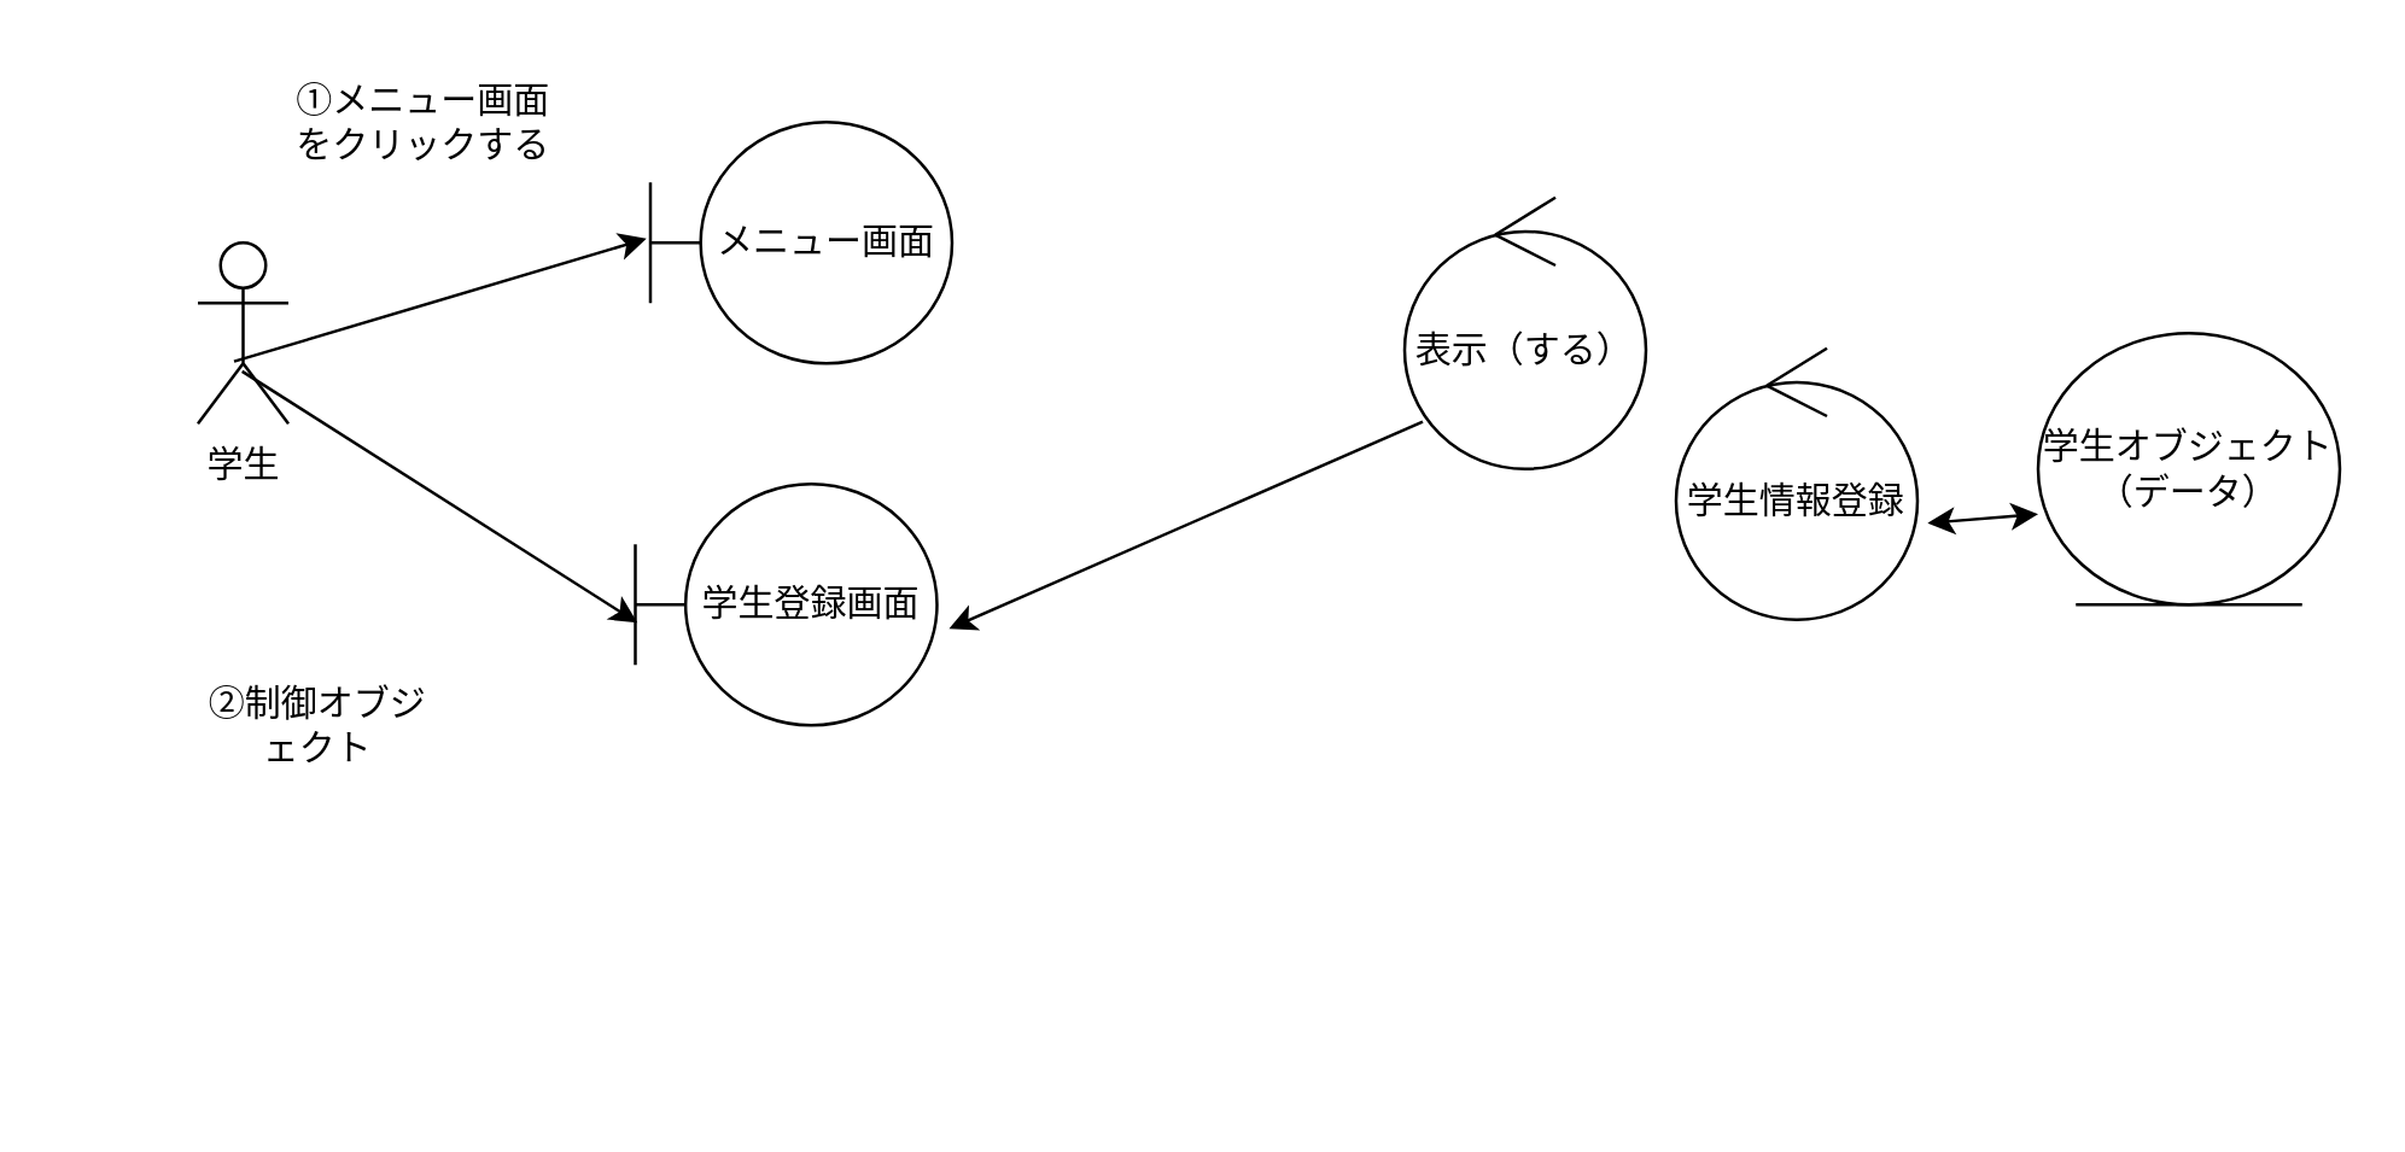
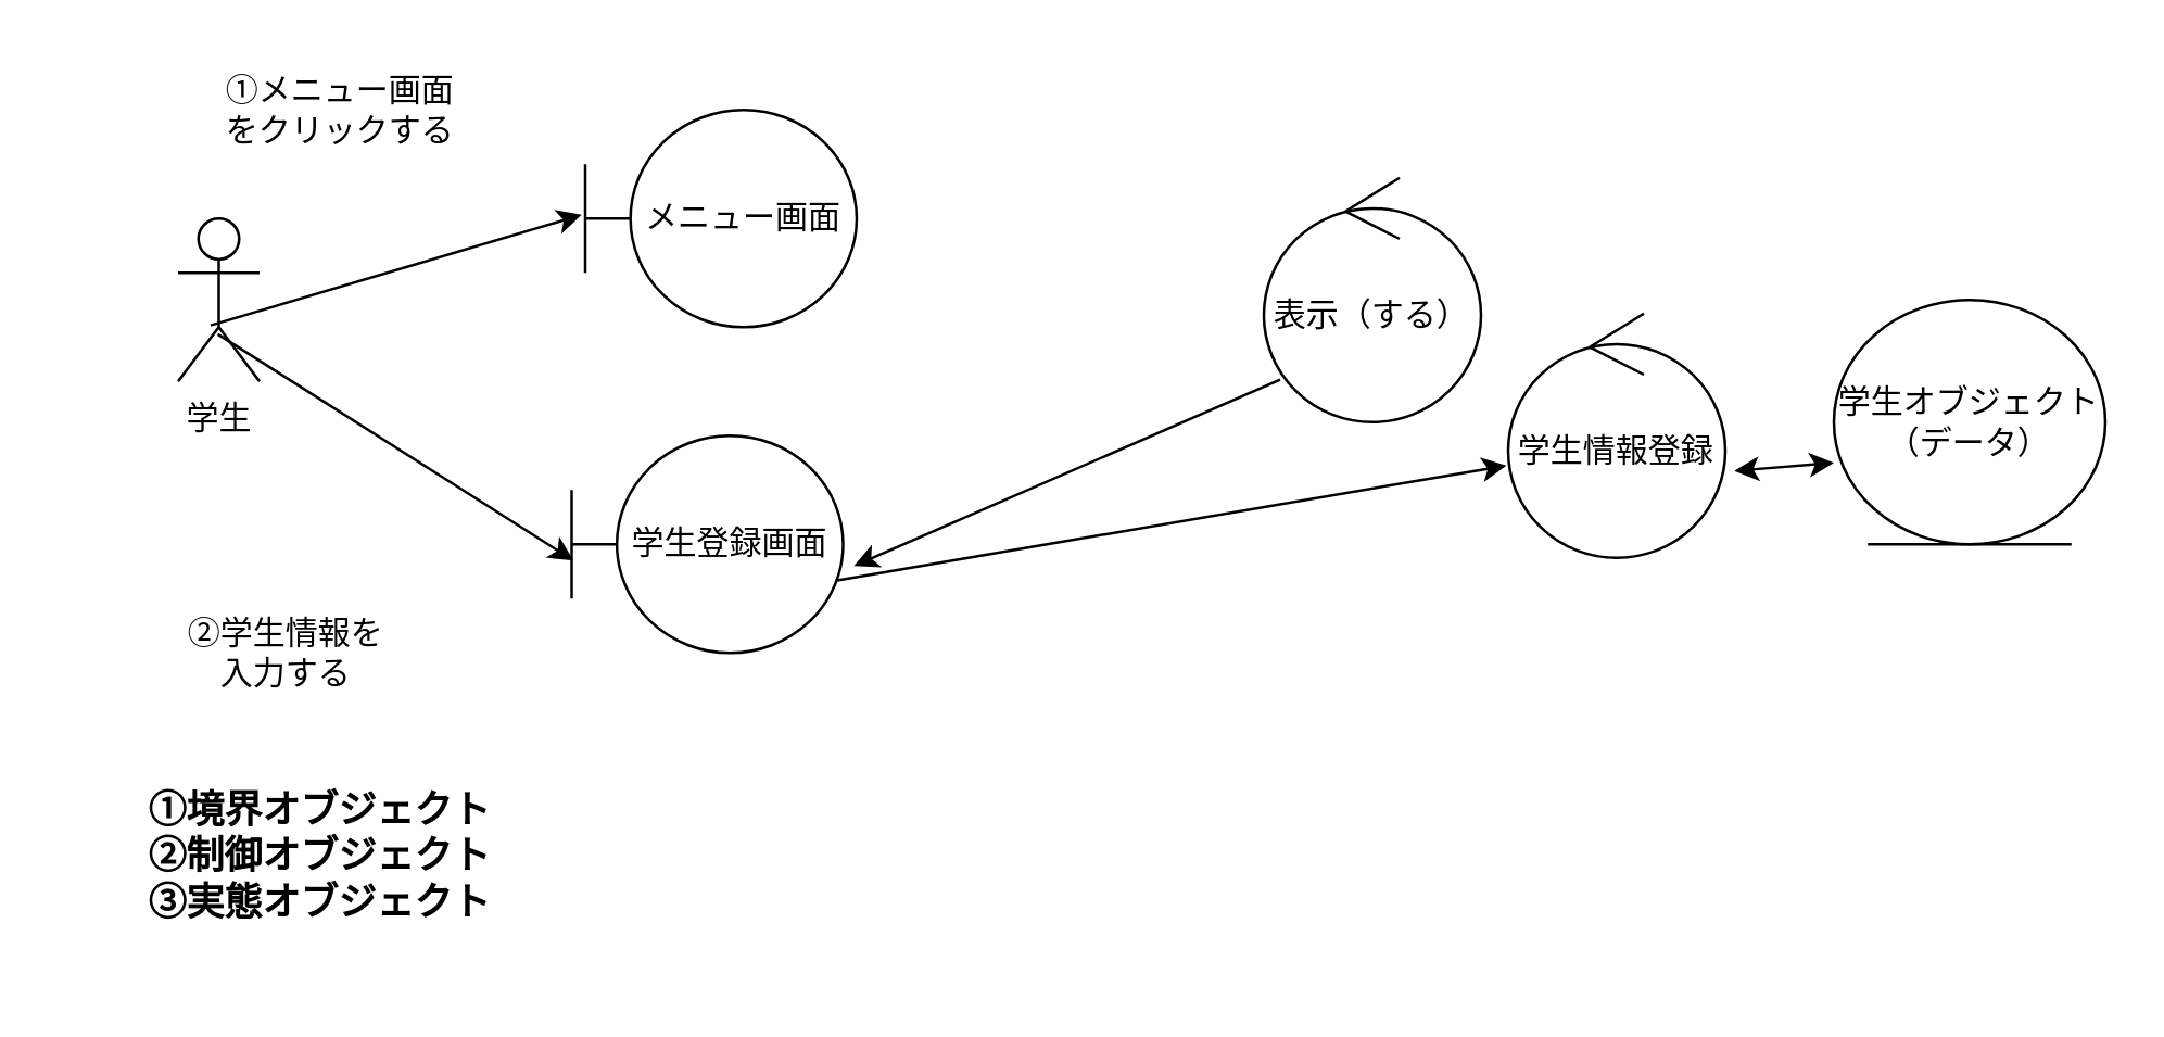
- <mxCell id="5" value="①メニュー画面をクリックする" style="text;html=1;align=center;verticalAlign=middle;whiteSpace=wrap;rounded=0;" vertex="1" parent="1"><mxGeometry x="95" y="20" width="90" height="40" as="geometry" /></mxCell>
+ <mxCell id="5" value="①メニュー画面をクリックする" style="text;html=1;align=center;verticalAlign=middle;whiteSpace=wrap;rounded=0;" vertex="1" parent="1"><mxGeometry x="80" y="20" width="90" height="40" as="geometry" /></mxCell>
+ <mxCell id="11" value="" style="endArrow=classic;html=1;exitX=0.973;exitY=0.667;exitDx=0;exitDy=0;exitPerimeter=0;entryX=-0.008;entryY=0.622;entryDx=0;entryDy=0;entryPerimeter=0;" edge="1" parent="1" source="8" target="10"><mxGeometry width="50" height="50" relative="1" as="geometry"><mxPoint x="365" y="260" as="sourcePoint" /><mxPoint x="501" y="383" as="targetPoint" /></mxGeometry></mxCell>
- <mxCell id="14" value="②制御オブジェクト" style="text;html=1;align=center;verticalAlign=middle;whiteSpace=wrap;rounded=0;" vertex="1" parent="1"><mxGeometry x="65" y="220" width="80" height="40" as="geometry" /></mxCell>
+ <mxCell id="14" value="②学生情報を入力する" style="text;html=1;align=center;verticalAlign=middle;whiteSpace=wrap;rounded=0;" vertex="1" parent="1"><mxGeometry x="65" y="220" width="80" height="40" as="geometry" /></mxCell>
+ <mxCell id="15" value="&lt;font style=&quot;font-size: 14px;&quot;&gt;&lt;b&gt;①境界オブジェクト&lt;/b&gt;&lt;/font&gt;&lt;div&gt;&lt;font style=&quot;font-size: 14px;&quot;&gt;&lt;b&gt;②制御オブジェクト&lt;/b&gt;&lt;/font&gt;&lt;/div&gt;&lt;div&gt;&lt;font style=&quot;font-size: 14px;&quot;&gt;&lt;b&gt;③実態オブジェクト&lt;/b&gt;&lt;/font&gt;&lt;/div&gt;" style="text;html=1;align=center;verticalAlign=middle;whiteSpace=wrap;rounded=0;" vertex="1" parent="1"><mxGeometry x="20" y="270" width="195" height="90" as="geometry" /></mxCell>
